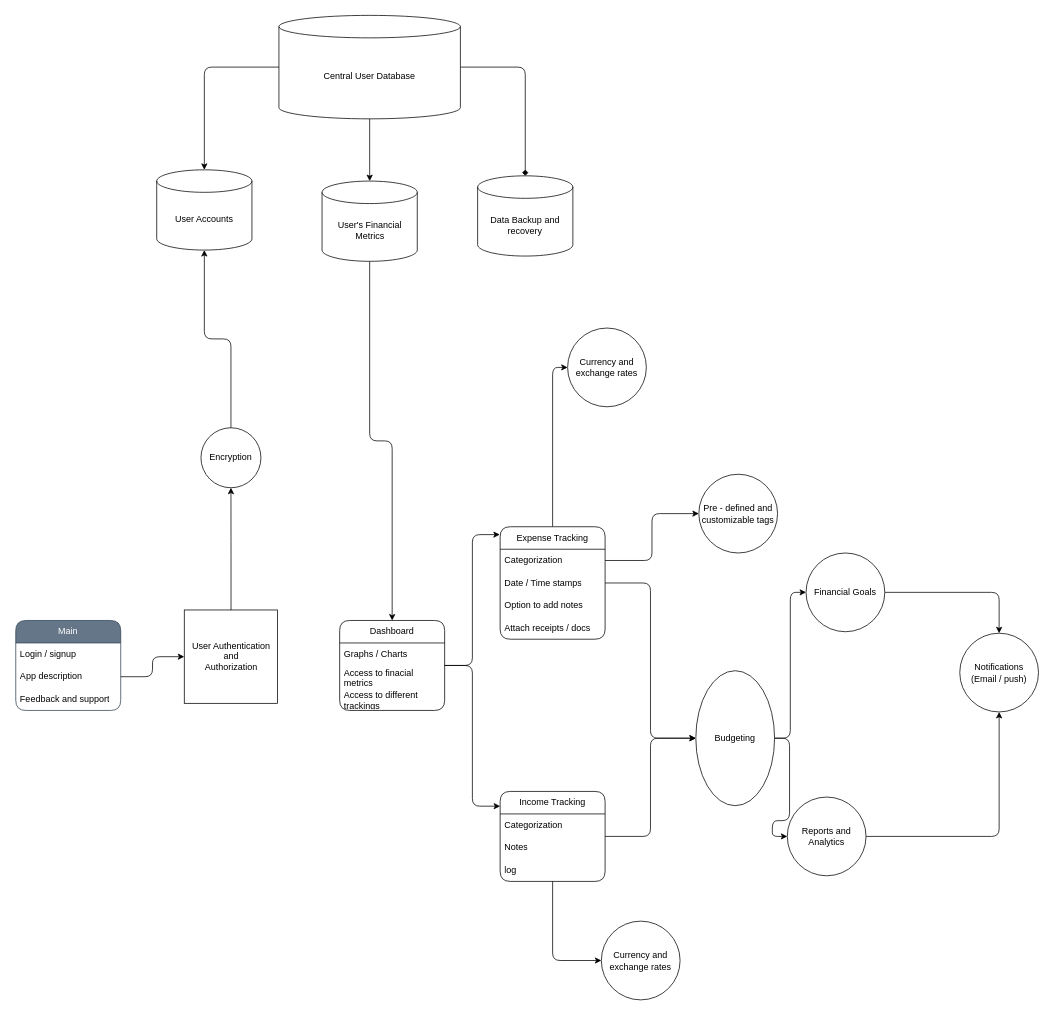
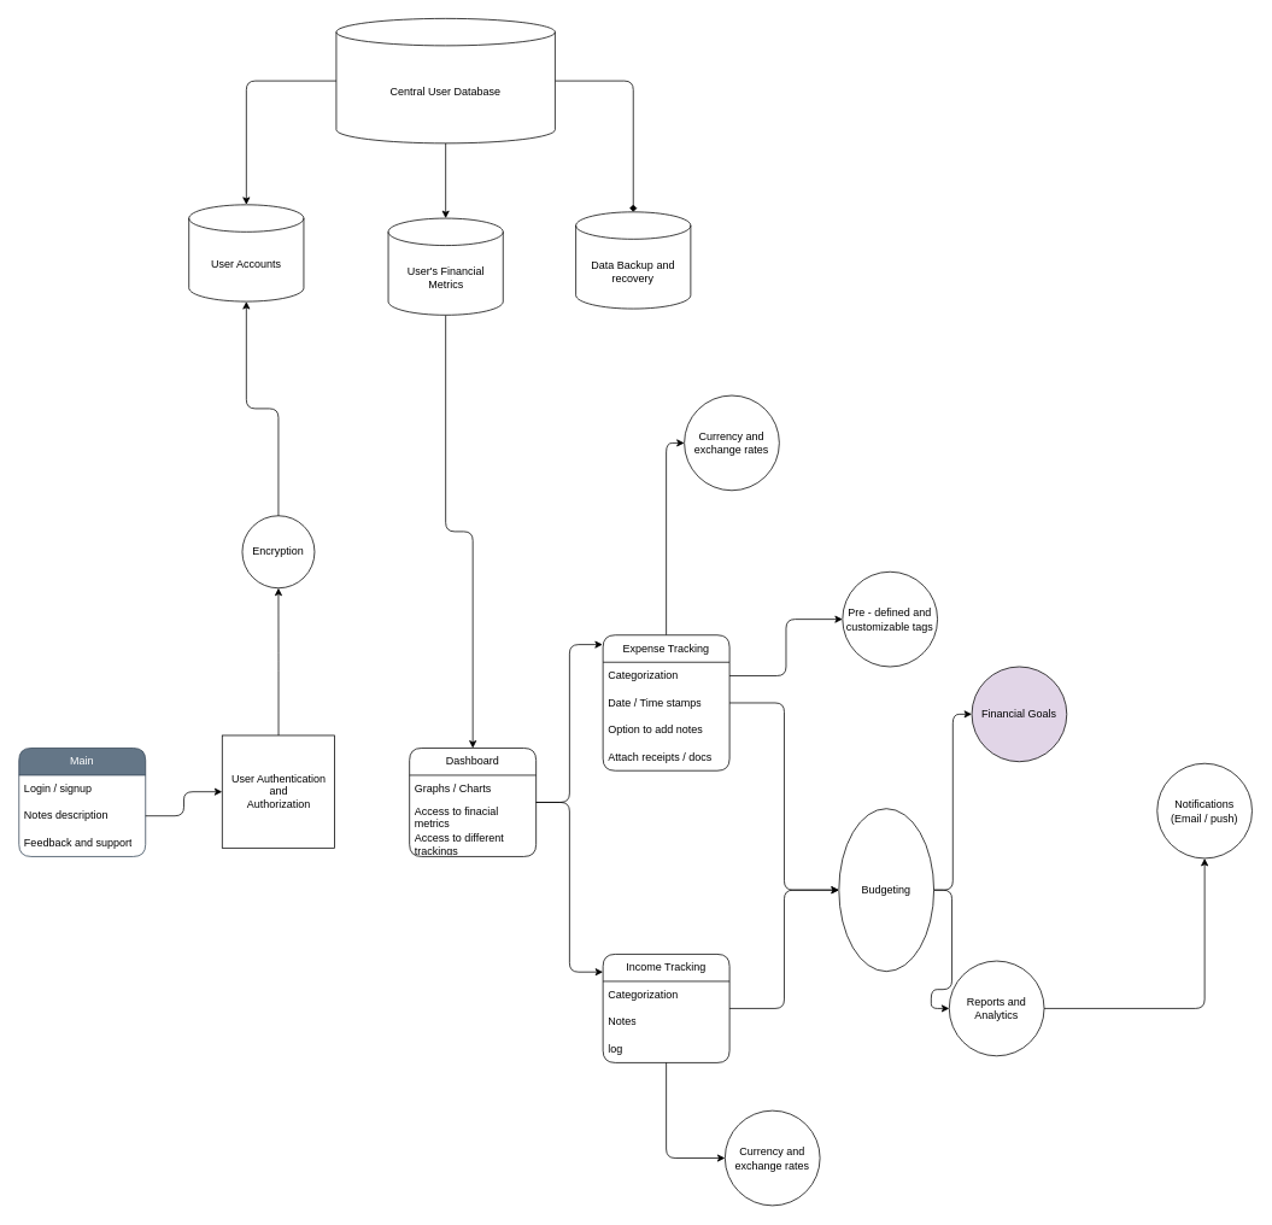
- <mxCell id="29" value="Financial Goals" style="ellipse;whiteSpace=wrap;html=1;aspect=fixed;rounded=1;" vertex="1" parent="1"><mxGeometry x="1074" y="737" width="105" height="105" as="geometry" /></mxCell>
+ <mxCell id="29" value="Financial Goals" style="ellipse;whiteSpace=wrap;html=1;aspect=fixed;rounded=1;fillColor=#e1d5e7;" vertex="1" parent="1"><mxGeometry x="1074" y="737" width="105" height="105" as="geometry" /></mxCell>
- <mxCell id="28" style="edgeStyle=orthogonalEdgeStyle;rounded=1;orthogonalLoop=1;jettySize=auto;html=1;exitX=1;exitY=0.5;exitDx=0;exitDy=0;entryX=0.5;entryY=0;entryDx=0;entryDy=0;" edge="1" parent="1" source="29" target="49"><mxGeometry relative="1" as="geometry" /></mxCell>
- <mxCell id="4" value="App description" style="text;strokeColor=none;fillColor=none;align=left;verticalAlign=middle;spacingLeft=4;spacingRight=4;overflow=hidden;points=[[0,0.5],[1,0.5]];portConstraint=eastwest;rotatable=0;whiteSpace=wrap;html=1;rounded=1;" vertex="1" parent="2"><mxGeometry y="60" width="140" height="30" as="geometry" /></mxCell>
+ <mxCell id="4" value="Notes description" style="text;strokeColor=none;fillColor=none;align=left;verticalAlign=middle;spacingLeft=4;spacingRight=4;overflow=hidden;points=[[0,0.5],[1,0.5]];portConstraint=eastwest;rotatable=0;whiteSpace=wrap;html=1;rounded=1;" vertex="1" parent="2"><mxGeometry y="60" width="140" height="30" as="geometry" /></mxCell>
